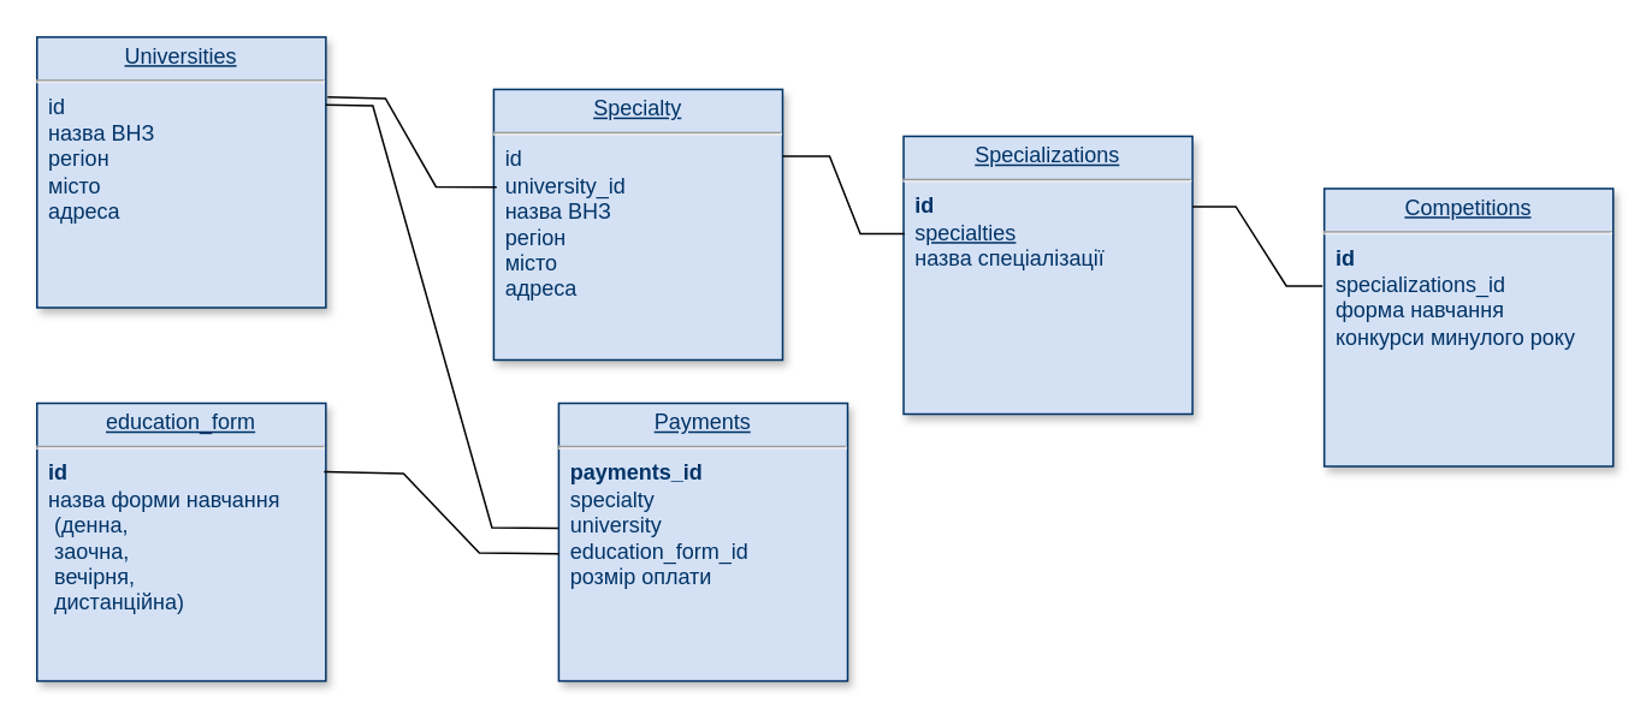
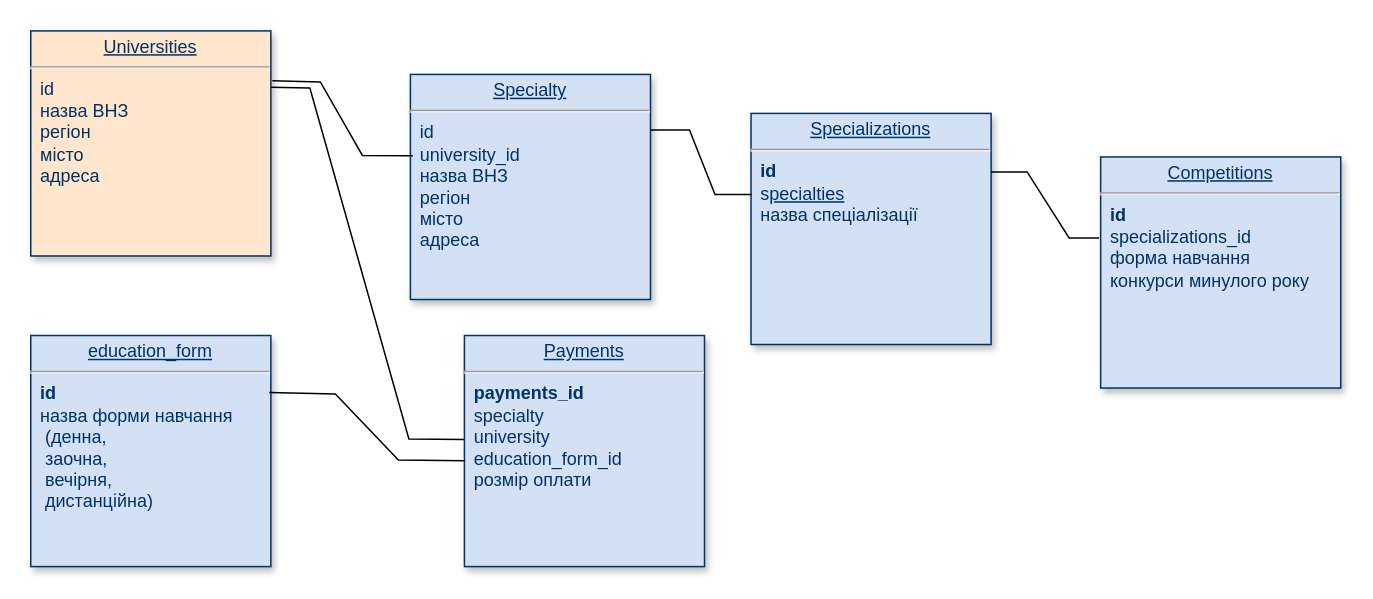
- <mxCell id="2" value="&lt;p style=&quot;margin: 0px; margin-top: 4px; text-align: center; text-decoration: underline;&quot;&gt;Universities&lt;/p&gt;&lt;hr&gt;&lt;span style=&quot;background-color: initial;&quot;&gt;&amp;nbsp;&amp;nbsp;&lt;/span&gt;id&lt;b&gt;&lt;br&gt;&lt;/b&gt;&lt;span style=&quot;background-color: initial;&quot;&gt;&amp;nbsp; назва ВНЗ&lt;/span&gt;&lt;br&gt;&lt;span style=&quot;background-color: initial;&quot;&gt;&amp;nbsp; регіон&lt;/span&gt;&lt;br&gt;&lt;span style=&quot;background-color: initial;&quot;&gt;&amp;nbsp; місто&lt;/span&gt;&lt;br&gt;&lt;div style=&quot;&quot;&gt;&lt;span style=&quot;background-color: initial;&quot;&gt;&amp;nbsp; адреса&lt;br&gt;&lt;/span&gt;&lt;/div&gt;" style="verticalAlign=top;align=left;overflow=fill;fontSize=12;fontFamily=Helvetica;html=1;strokeColor=#003366;shadow=1;fillColor=#D4E1F5;fontColor=#003366" parent="1" vertex="1"><mxGeometry x="20" y="20" width="160" height="150" as="geometry" /></mxCell>
+ <mxCell id="2" value="&lt;p style=&quot;margin: 0px; margin-top: 4px; text-align: center; text-decoration: underline;&quot;&gt;Universities&lt;/p&gt;&lt;hr&gt;&lt;span style=&quot;background-color: initial;&quot;&gt;&amp;nbsp;&amp;nbsp;&lt;/span&gt;id&lt;b&gt;&lt;br&gt;&lt;/b&gt;&lt;span style=&quot;background-color: initial;&quot;&gt;&amp;nbsp; назва ВНЗ&lt;/span&gt;&lt;br&gt;&lt;span style=&quot;background-color: initial;&quot;&gt;&amp;nbsp; регіон&lt;/span&gt;&lt;br&gt;&lt;span style=&quot;background-color: initial;&quot;&gt;&amp;nbsp; місто&lt;/span&gt;&lt;br&gt;&lt;div style=&quot;&quot;&gt;&lt;span style=&quot;background-color: initial;&quot;&gt;&amp;nbsp; адреса&lt;br&gt;&lt;/span&gt;&lt;/div&gt;" style="verticalAlign=top;align=left;overflow=fill;fontSize=12;fontFamily=Helvetica;html=1;strokeColor=#003366;shadow=1;fillColor=#ffe6cc;fontColor=#003366;" parent="1" vertex="1"><mxGeometry x="20" y="20" width="160" height="150" as="geometry" /></mxCell>
